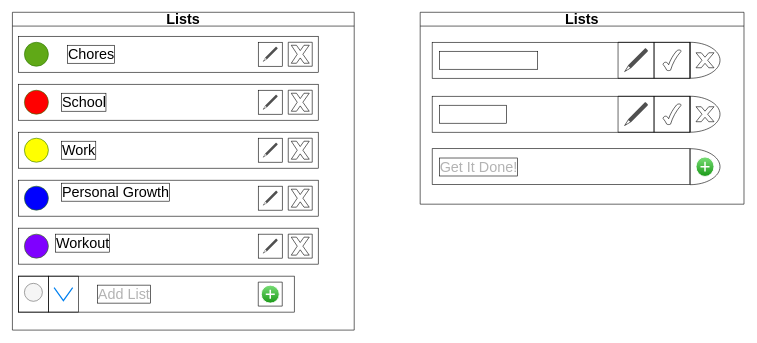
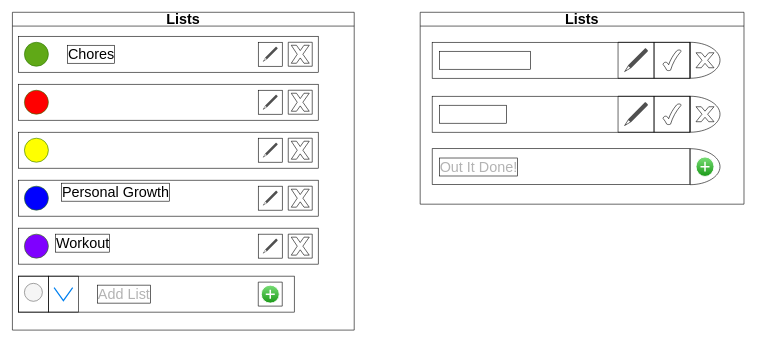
- <mxCell id="43" value="&lt;font color=&quot;#ffffff&quot;&gt;Take Out Trash&lt;/font&gt;" style="text;html=1;strokeColor=none;fillColor=none;align=left;verticalAlign=middle;whiteSpace=wrap;rounded=0;labelBorderColor=default;fontSize=24;fontColor=#333333;" vertex="1" parent="42"><mxGeometry x="10" width="290" height="80" as="geometry" /></mxCell>
+ <mxCell id="43" value="&lt;font color=&quot;#ffffff&quot;&gt;Get Out Trash&lt;/font&gt;" style="text;html=1;strokeColor=none;fillColor=none;align=left;verticalAlign=middle;whiteSpace=wrap;rounded=0;labelBorderColor=default;fontSize=24;fontColor=#333333;" vertex="1" parent="42"><mxGeometry x="10" width="290" height="80" as="geometry" /></mxCell>
- <mxCell id="19" value="&lt;font style=&quot;font-size: 24px;&quot;&gt;School&lt;/font&gt;" style="text;html=1;strokeColor=none;fillColor=none;align=left;verticalAlign=middle;whiteSpace=wrap;rounded=0;labelBorderColor=default;" vertex="1" parent="2"><mxGeometry x="80" y="135" width="300" height="30" as="geometry" /></mxCell>
- <mxCell id="24" value="&lt;font style=&quot;font-size: 24px;&quot;&gt;Work&lt;/font&gt;" style="text;html=1;strokeColor=none;fillColor=none;align=left;verticalAlign=middle;whiteSpace=wrap;rounded=0;labelBorderColor=default;" vertex="1" parent="2"><mxGeometry x="80" y="215" width="300" height="30" as="geometry" /></mxCell>
- <mxCell id="52" value="&lt;font color=&quot;#b3b3b3&quot;&gt;Get It Done!&lt;/font&gt;" style="text;html=1;strokeColor=none;fillColor=none;align=left;verticalAlign=middle;whiteSpace=wrap;rounded=0;labelBorderColor=default;fontSize=24;fontColor=#333333;" vertex="1" parent="41"><mxGeometry x="30" y="217.5" width="290" height="80" as="geometry" /></mxCell>
+ <mxCell id="52" value="&lt;font color=&quot;#b3b3b3&quot;&gt;Out It Done!&lt;/font&gt;" style="text;html=1;strokeColor=none;fillColor=none;align=left;verticalAlign=middle;whiteSpace=wrap;rounded=0;labelBorderColor=default;fontSize=24;fontColor=#333333;" vertex="1" parent="41"><mxGeometry x="30" y="217.5" width="290" height="80" as="geometry" /></mxCell>
